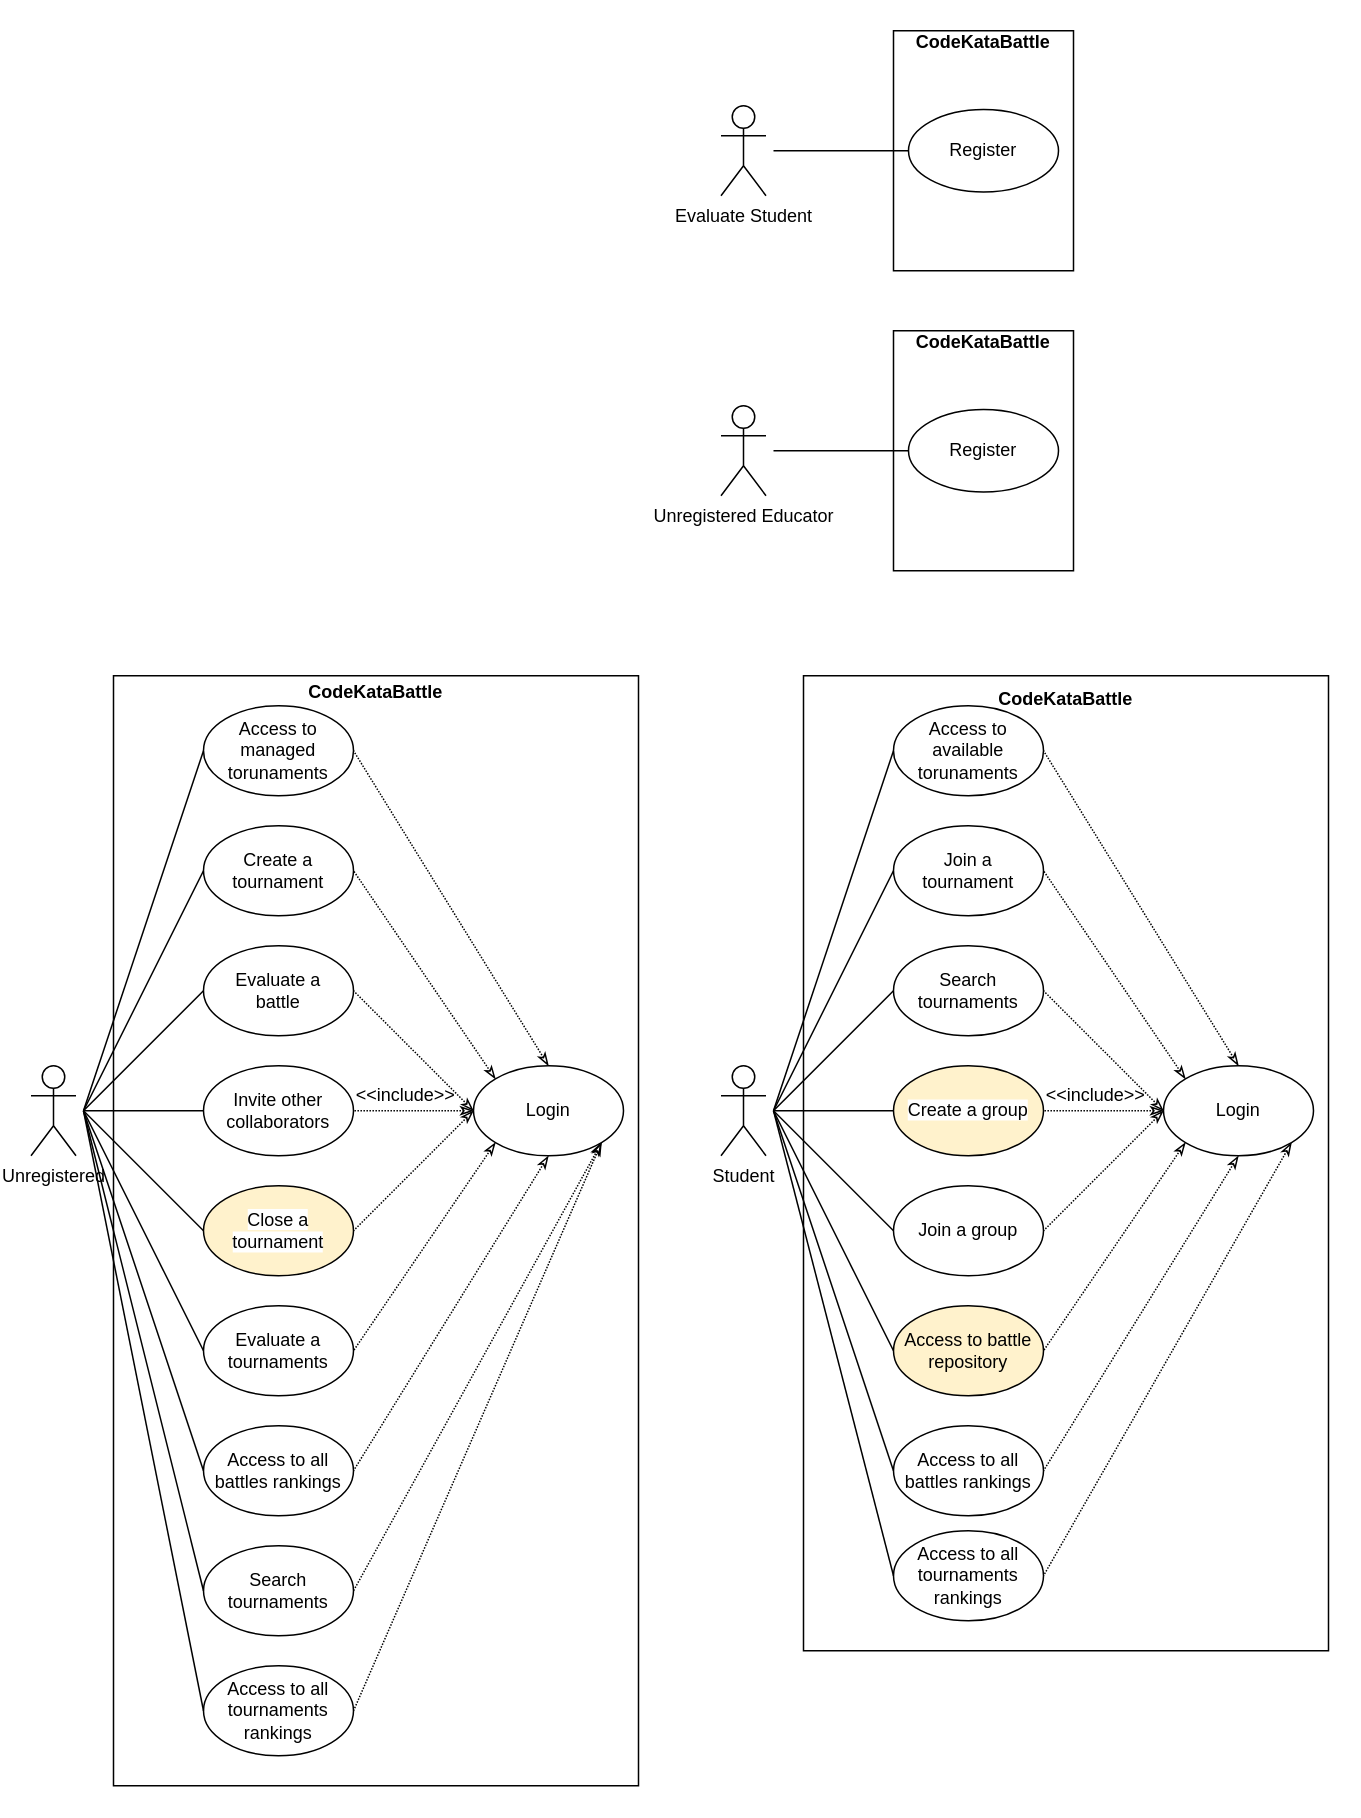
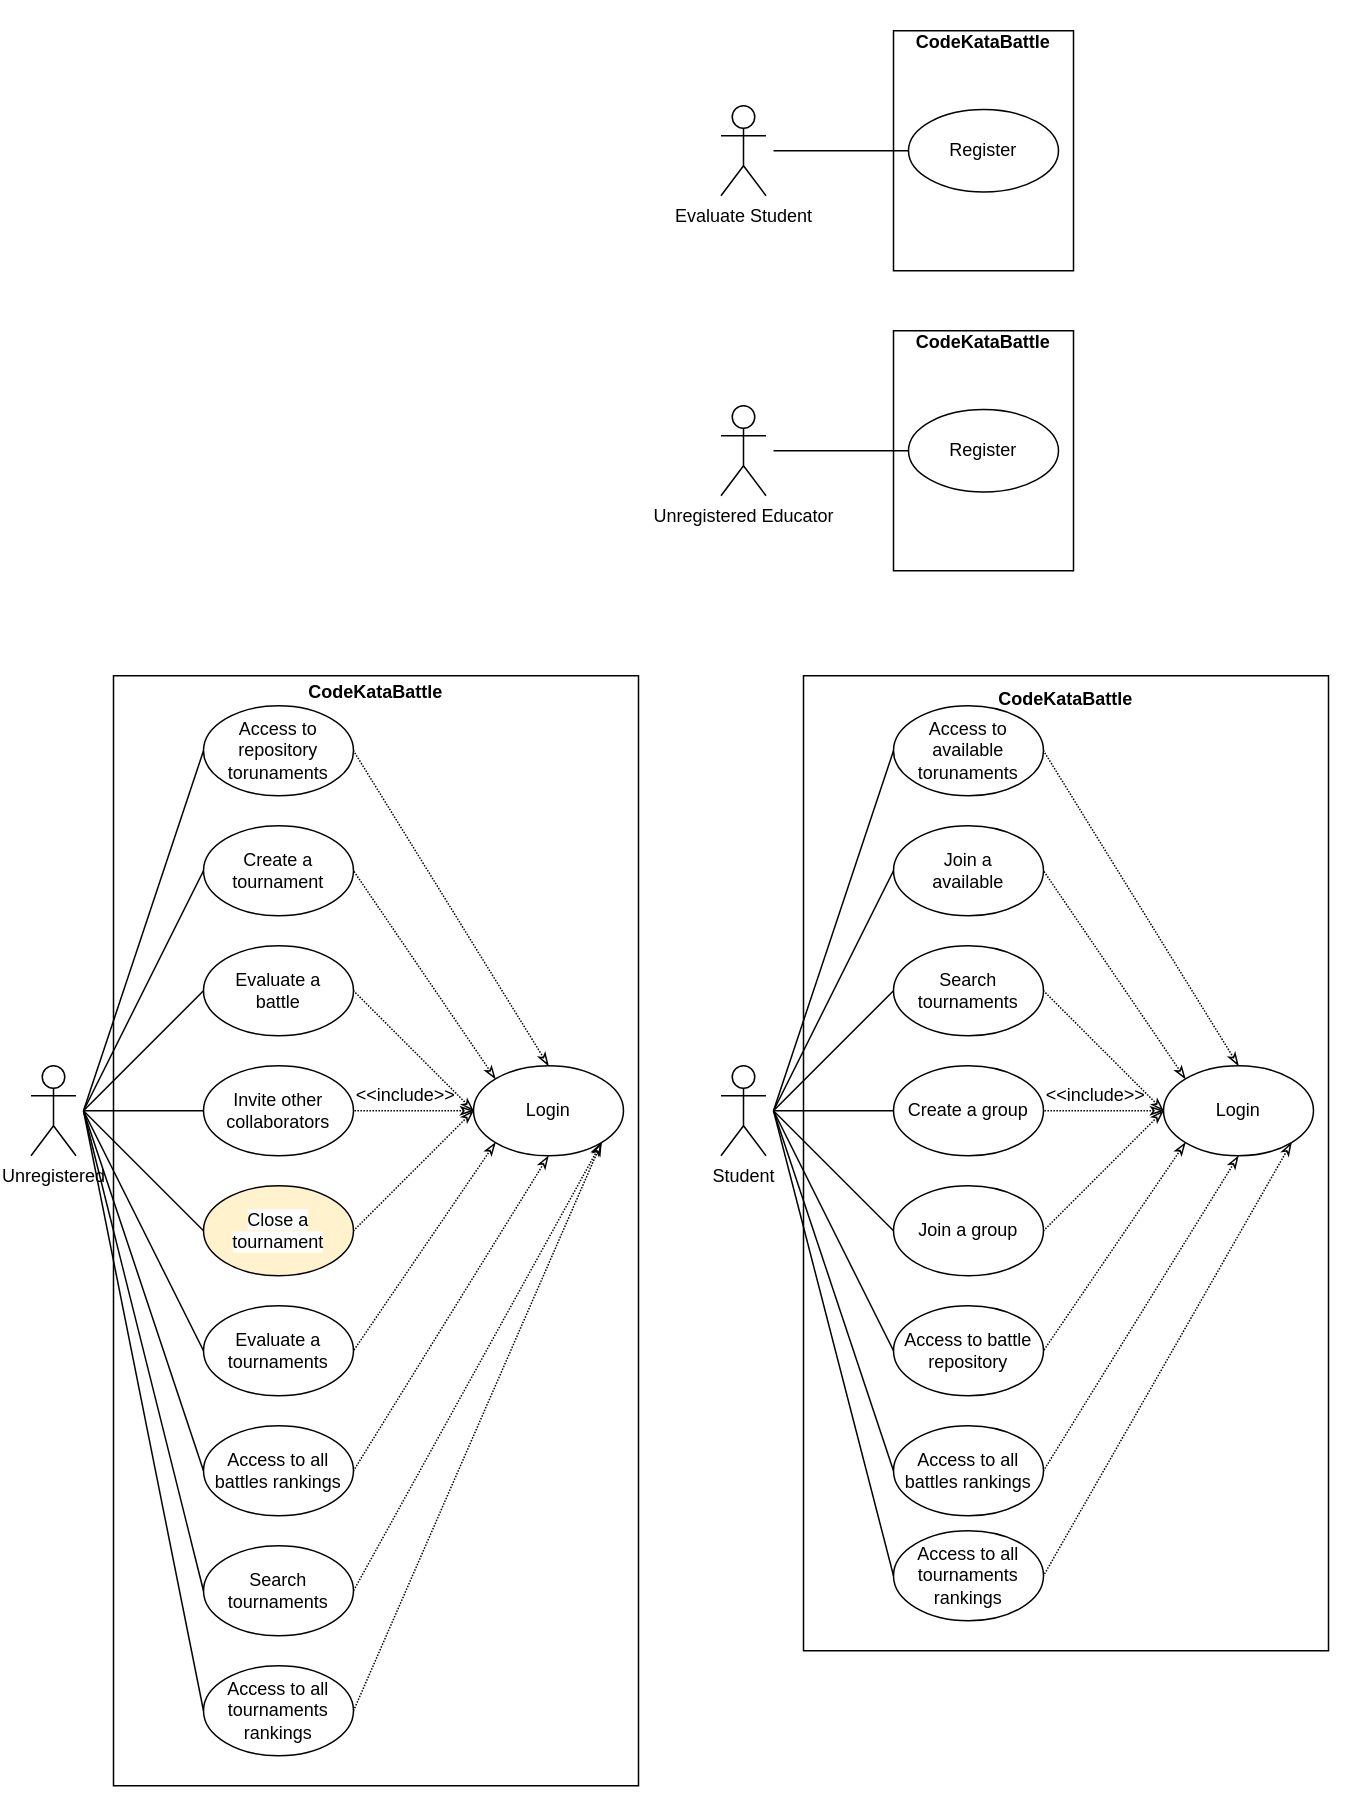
- <mxCell id="41" value="&lt;span style=&quot;color: rgb(0, 0, 0); font-family: Helvetica; font-size: 12px; font-style: normal; font-variant-ligatures: normal; font-variant-caps: normal; font-weight: 400; letter-spacing: normal; orphans: 2; text-align: center; text-indent: 0px; text-transform: none; widows: 2; word-spacing: 0px; -webkit-text-stroke-width: 0px; text-decoration-thickness: initial; text-decoration-style: initial; text-decoration-color: initial; float: none; display: inline !important;&quot;&gt;Access to managed torunaments&lt;br&gt;&lt;/span&gt;" style="ellipse;whiteSpace=wrap;html=1;" vertex="1" parent="1"><mxGeometry x="135" y="470" width="100" height="60" as="geometry" /></mxCell>
+ <mxCell id="41" value="&lt;span style=&quot;color: rgb(0, 0, 0); font-family: Helvetica; font-size: 12px; font-style: normal; font-variant-ligatures: normal; font-variant-caps: normal; font-weight: 400; letter-spacing: normal; orphans: 2; text-align: center; text-indent: 0px; text-transform: none; widows: 2; word-spacing: 0px; -webkit-text-stroke-width: 0px; text-decoration-thickness: initial; text-decoration-style: initial; text-decoration-color: initial; float: none; display: inline !important;&quot;&gt;Access to repository torunaments&lt;br&gt;&lt;/span&gt;" style="ellipse;whiteSpace=wrap;html=1;" vertex="1" parent="1"><mxGeometry x="135" y="470" width="100" height="60" as="geometry" /></mxCell>
- <mxCell id="12" value="&lt;span style=&quot;color: rgb(0, 0, 0); font-family: Helvetica; font-size: 12px; font-style: normal; font-variant-ligatures: normal; font-variant-caps: normal; font-weight: 400; letter-spacing: normal; orphans: 2; text-align: center; text-indent: 0px; text-transform: none; widows: 2; word-spacing: 0px; -webkit-text-stroke-width: 0px; background-color: rgb(255, 255, 255); text-decoration-thickness: initial; text-decoration-style: initial; text-decoration-color: initial; float: none; display: inline !important;&quot;&gt;Join a &lt;br&gt;tournament&lt;/span&gt;" style="ellipse;whiteSpace=wrap;html=1;" vertex="1" parent="1"><mxGeometry x="595" y="550" width="100" height="60" as="geometry" /></mxCell>
+ <mxCell id="12" value="&lt;span style=&quot;color: rgb(0, 0, 0); font-family: Helvetica; font-size: 12px; font-style: normal; font-variant-ligatures: normal; font-variant-caps: normal; font-weight: 400; letter-spacing: normal; orphans: 2; text-align: center; text-indent: 0px; text-transform: none; widows: 2; word-spacing: 0px; -webkit-text-stroke-width: 0px; background-color: rgb(255, 255, 255); text-decoration-thickness: initial; text-decoration-style: initial; text-decoration-color: initial; float: none; display: inline !important;&quot;&gt;Join a &lt;br&gt;available&lt;/span&gt;" style="ellipse;whiteSpace=wrap;html=1;" vertex="1" parent="1"><mxGeometry x="595" y="550" width="100" height="60" as="geometry" /></mxCell>
- <mxCell id="13" value="&lt;span style=&quot;color: rgb(0, 0, 0); font-family: Helvetica; font-size: 12px; font-style: normal; font-variant-ligatures: normal; font-variant-caps: normal; font-weight: 400; letter-spacing: normal; orphans: 2; text-align: center; text-indent: 0px; text-transform: none; widows: 2; word-spacing: 0px; -webkit-text-stroke-width: 0px; background-color: rgb(255, 255, 255); text-decoration-thickness: initial; text-decoration-style: initial; text-decoration-color: initial; float: none; display: inline !important;&quot;&gt;Create a group&lt;/span&gt;" style="ellipse;whiteSpace=wrap;html=1;fillColor=#fff2cc;" vertex="1" parent="1"><mxGeometry x="595" y="710" width="100" height="60" as="geometry" /></mxCell>
+ <mxCell id="13" value="&lt;span style=&quot;color: rgb(0, 0, 0); font-family: Helvetica; font-size: 12px; font-style: normal; font-variant-ligatures: normal; font-variant-caps: normal; font-weight: 400; letter-spacing: normal; orphans: 2; text-align: center; text-indent: 0px; text-transform: none; widows: 2; word-spacing: 0px; -webkit-text-stroke-width: 0px; background-color: rgb(255, 255, 255); text-decoration-thickness: initial; text-decoration-style: initial; text-decoration-color: initial; float: none; display: inline !important;&quot;&gt;Create a group&lt;/span&gt;" style="ellipse;whiteSpace=wrap;html=1;" vertex="1" parent="1"><mxGeometry x="595" y="710" width="100" height="60" as="geometry" /></mxCell>
- <mxCell id="15" value="&lt;span style=&quot;color: rgb(0, 0, 0); font-family: Helvetica; font-size: 12px; font-style: normal; font-variant-ligatures: normal; font-variant-caps: normal; font-weight: 400; letter-spacing: normal; orphans: 2; text-align: center; text-indent: 0px; text-transform: none; widows: 2; word-spacing: 0px; -webkit-text-stroke-width: 0px; text-decoration-thickness: initial; text-decoration-style: initial; text-decoration-color: initial; float: none; display: inline !important;&quot;&gt;Access to battle repository&lt;br&gt;&lt;/span&gt;" style="ellipse;whiteSpace=wrap;html=1;fillColor=#fff2cc;" vertex="1" parent="1"><mxGeometry x="595" y="870" width="100" height="60" as="geometry" /></mxCell>
+ <mxCell id="15" value="&lt;span style=&quot;color: rgb(0, 0, 0); font-family: Helvetica; font-size: 12px; font-style: normal; font-variant-ligatures: normal; font-variant-caps: normal; font-weight: 400; letter-spacing: normal; orphans: 2; text-align: center; text-indent: 0px; text-transform: none; widows: 2; word-spacing: 0px; -webkit-text-stroke-width: 0px; text-decoration-thickness: initial; text-decoration-style: initial; text-decoration-color: initial; float: none; display: inline !important;&quot;&gt;Access to battle repository&lt;br&gt;&lt;/span&gt;" style="ellipse;whiteSpace=wrap;html=1;" vertex="1" parent="1"><mxGeometry x="595" y="870" width="100" height="60" as="geometry" /></mxCell>
